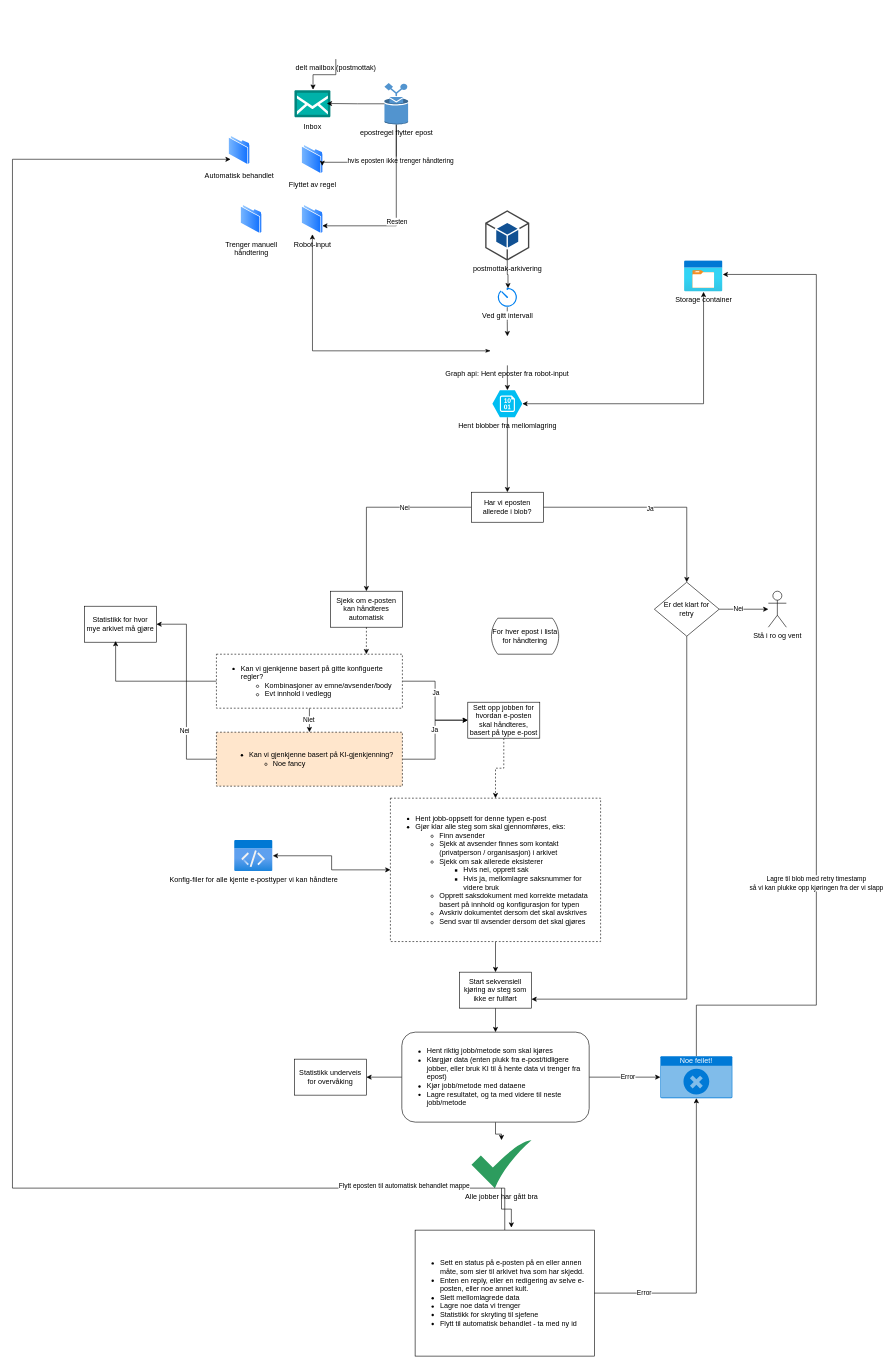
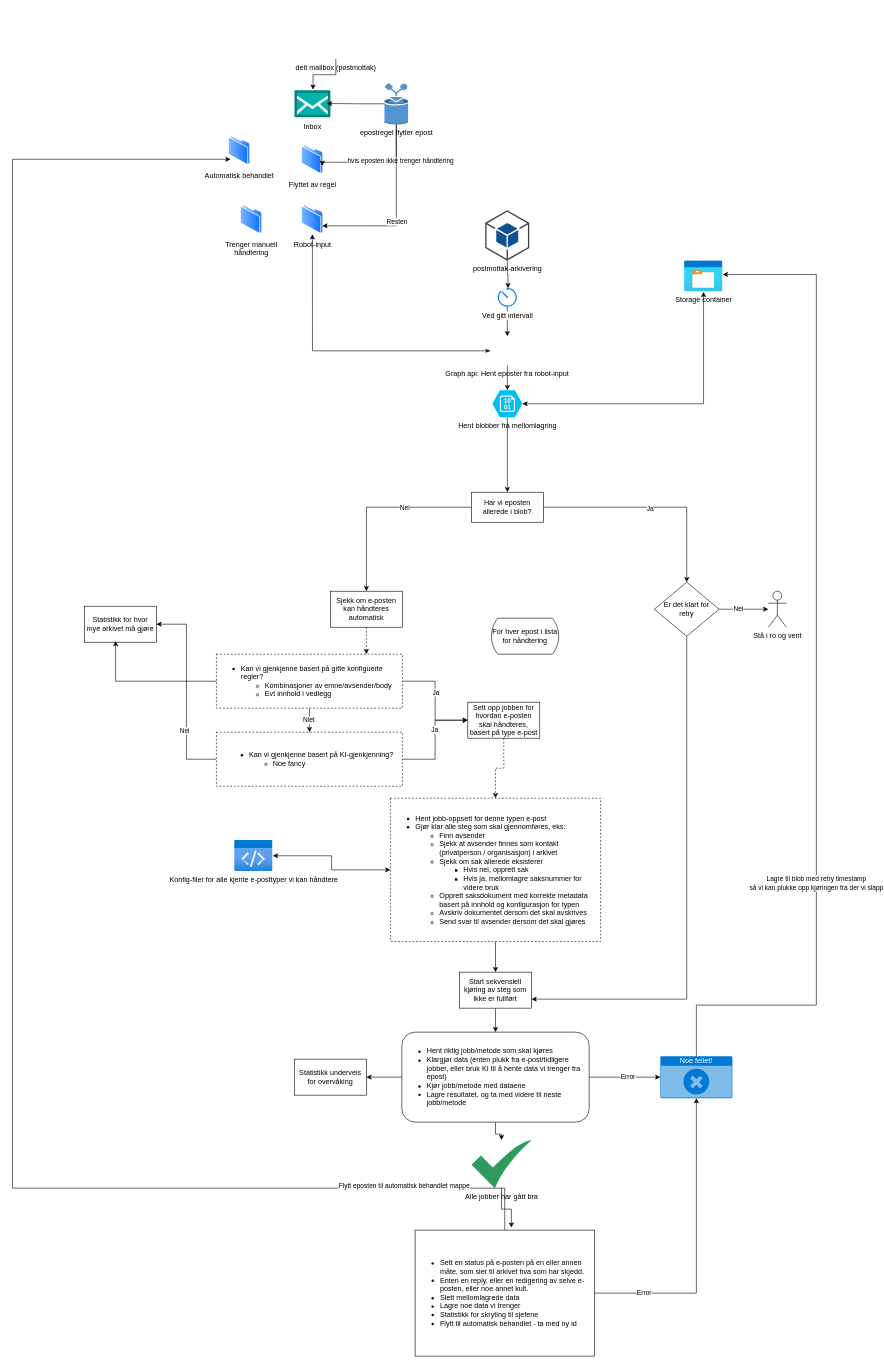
- <mxCell id="35" value="&lt;ul&gt;&lt;li style=&quot;text-align: left;&quot;&gt;Kan vi gjenkjenne basert på KI-gjenkjenning?&lt;/li&gt;&lt;ul&gt;&lt;li style=&quot;text-align: left;&quot;&gt;Noe fancy&lt;/li&gt;&lt;/ul&gt;&lt;/ul&gt;" style="rounded=0;whiteSpace=wrap;html=1;dashed=1;fillColor=#ffe6cc;" vertex="1" parent="1"><mxGeometry x="360" y="1220" width="310" height="90" as="geometry" /></mxCell>
+ <mxCell id="35" value="&lt;ul&gt;&lt;li style=&quot;text-align: left;&quot;&gt;Kan vi gjenkjenne basert på KI-gjenkjenning?&lt;/li&gt;&lt;ul&gt;&lt;li style=&quot;text-align: left;&quot;&gt;Noe fancy&lt;/li&gt;&lt;/ul&gt;&lt;/ul&gt;" style="rounded=0;whiteSpace=wrap;html=1;dashed=1;" vertex="1" parent="1"><mxGeometry x="360" y="1220" width="310" height="90" as="geometry" /></mxCell>
